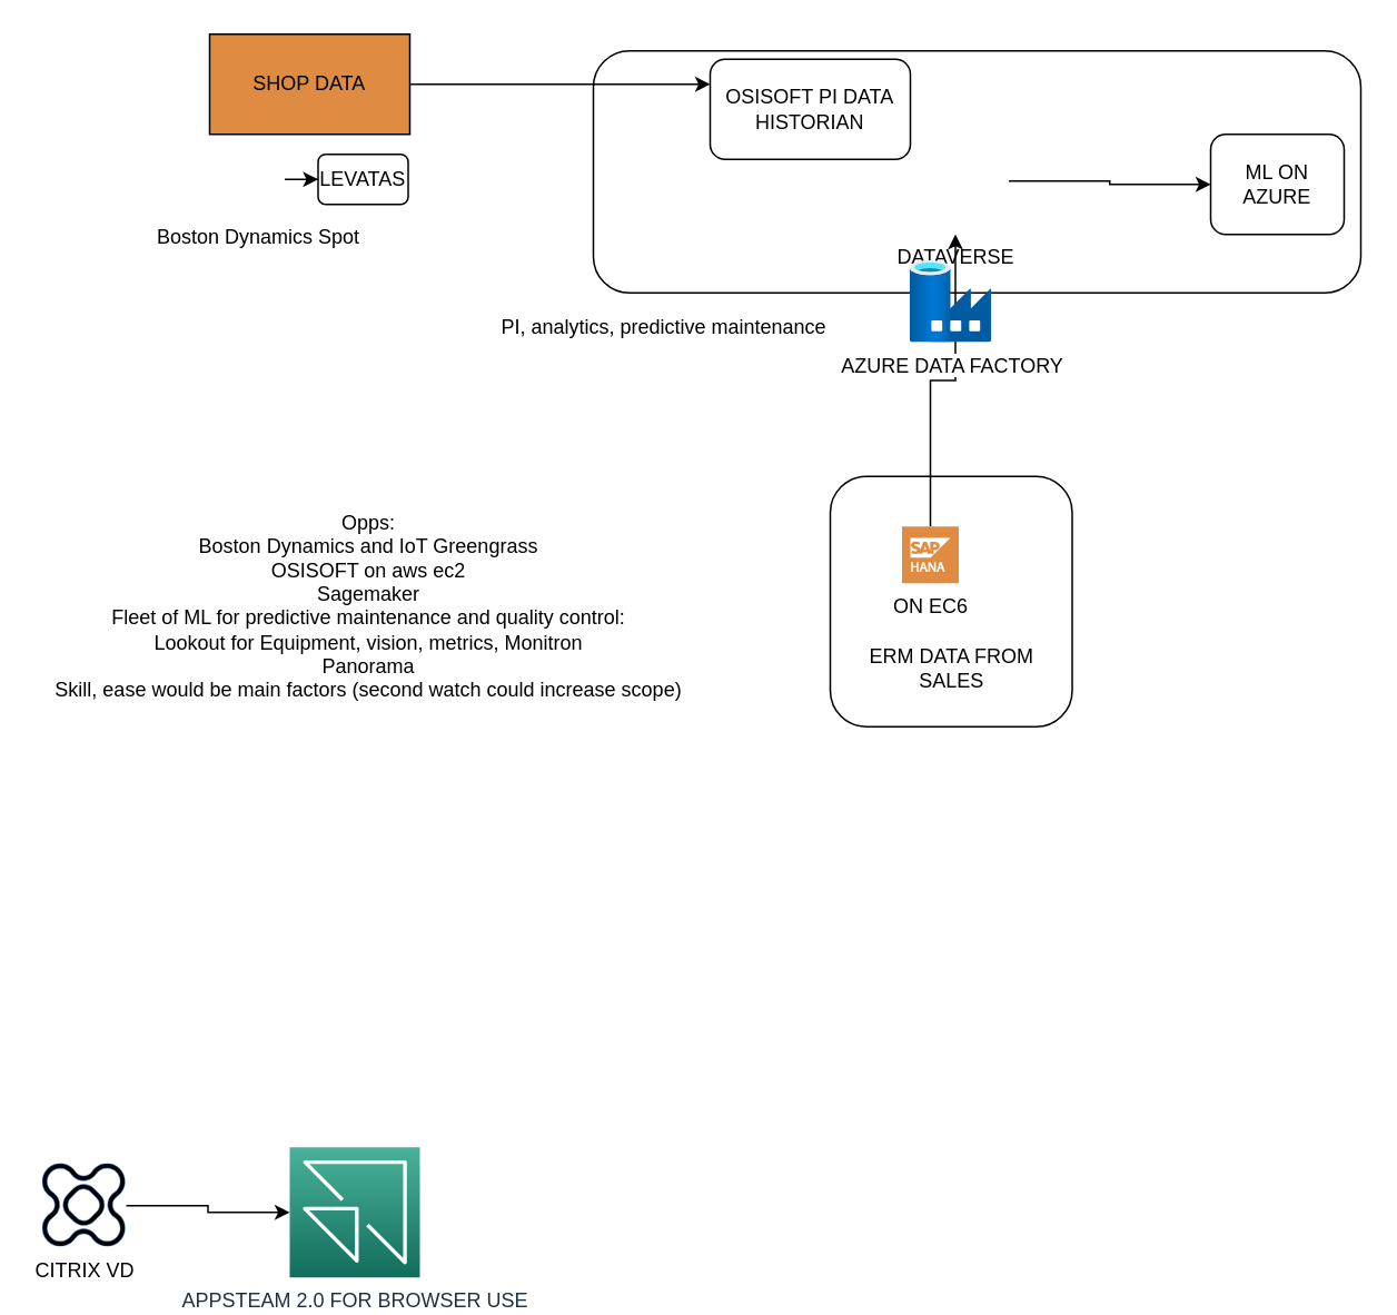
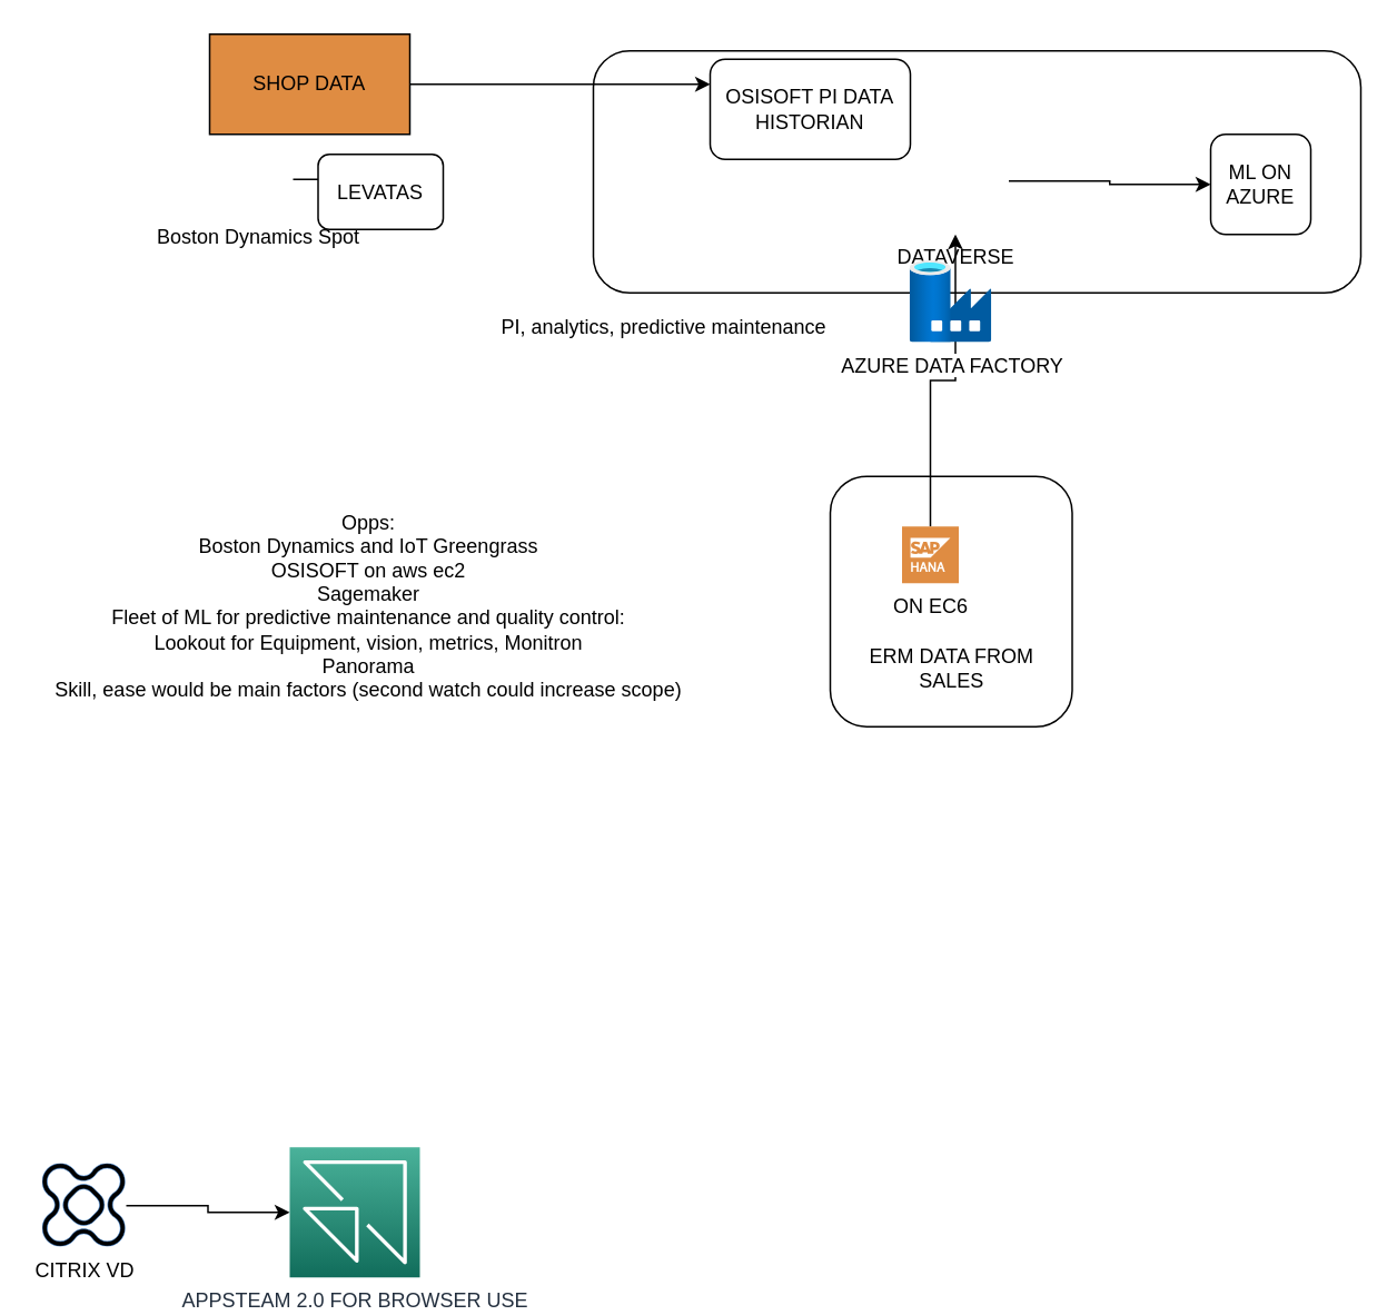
- <mxCell id="7" value="LEVATAS" style="rounded=1;whiteSpace=wrap;html=1;" parent="1" vertex="1"><mxGeometry x="190" y="92" width="54" height="30" as="geometry" /></mxCell>
+ <mxCell id="7" value="LEVATAS" style="rounded=1;whiteSpace=wrap;html=1;" parent="1" vertex="1"><mxGeometry x="190" y="92" width="75" height="45" as="geometry" /></mxCell>
- <mxCell id="10" value="ML ON AZURE" style="rounded=1;whiteSpace=wrap;html=1;" parent="1" vertex="1"><mxGeometry x="725" y="80" width="80" height="60" as="geometry" /></mxCell>
+ <mxCell id="10" value="ML ON AZURE" style="rounded=1;whiteSpace=wrap;html=1;" parent="1" vertex="1"><mxGeometry x="725" y="80" width="60" height="60" as="geometry" /></mxCell>
